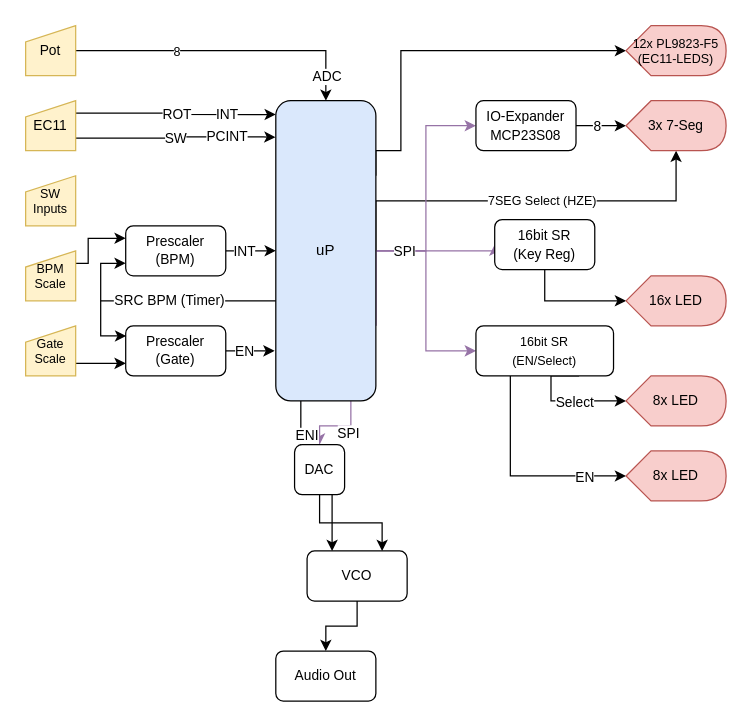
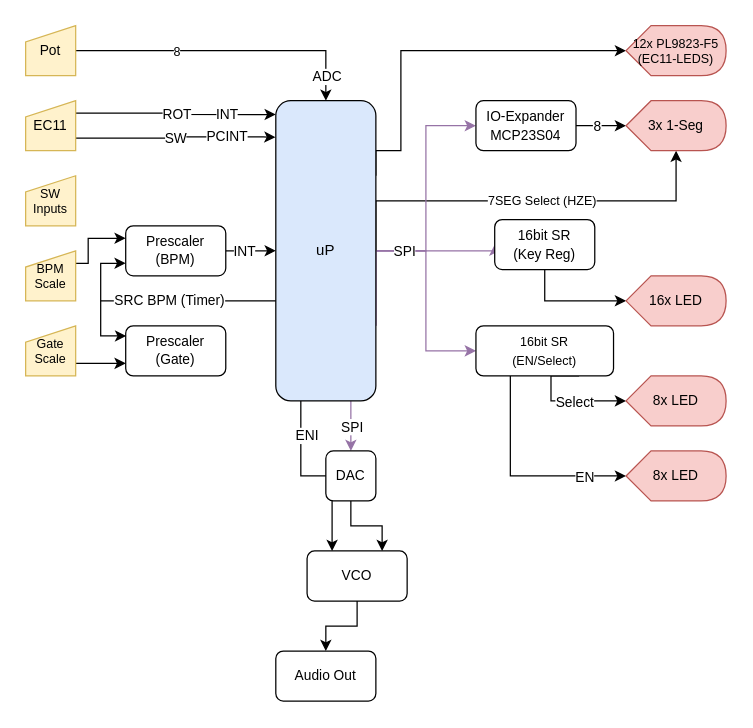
- <mxCell id="16" value="&lt;font style=&quot;font-size: 11px&quot;&gt;IO-Expander&lt;br&gt;MCP23S08&lt;/font&gt;" style="rounded=1;whiteSpace=wrap;html=1;" parent="1" vertex="1"><mxGeometry x="380" y="80" width="80" height="40" as="geometry" /></mxCell>
+ <mxCell id="16" value="&lt;font style=&quot;font-size: 11px&quot;&gt;IO-Expander&lt;br&gt;MCP23S04&lt;/font&gt;" style="rounded=1;whiteSpace=wrap;html=1;" parent="1" vertex="1"><mxGeometry x="380" y="80" width="80" height="40" as="geometry" /></mxCell>
- <mxCell id="21" value="3x 7-Seg" style="shape=display;whiteSpace=wrap;html=1;fontSize=11;fillColor=#f8cecc;strokeColor=#b85450;" parent="1" vertex="1"><mxGeometry x="500" y="80" width="80" height="40" as="geometry" /></mxCell>
+ <mxCell id="21" value="3x 1-Seg" style="shape=display;whiteSpace=wrap;html=1;fontSize=11;fillColor=#f8cecc;strokeColor=#b85450;" parent="1" vertex="1"><mxGeometry x="500" y="80" width="80" height="40" as="geometry" /></mxCell>
- <mxCell id="25" style="edgeStyle=orthogonalEdgeStyle;rounded=0;orthogonalLoop=1;jettySize=auto;html=1;exitX=1;exitY=0.5;exitDx=0;exitDy=0;entryX=-0.012;entryY=0.832;entryDx=0;entryDy=0;entryPerimeter=0;fontFamily=Helvetica;fontSize=11;" edge="1" parent="1" source="27" target="13"><mxGeometry relative="1" as="geometry" /></mxCell>
- <mxCell id="26" value="EN" style="edgeLabel;html=1;align=center;verticalAlign=middle;resizable=0;points=[];fontSize=11;fontFamily=Helvetica;" vertex="1" connectable="0" parent="25"><mxGeometry x="-0.303" y="-1" relative="1" as="geometry"><mxPoint y="-1" as="offset" /></mxGeometry></mxCell>
- <mxCell id="55" value="DAC" style="rounded=1;whiteSpace=wrap;html=1;fontFamily=Helvetica;fontSize=11;" vertex="1" parent="1"><mxGeometry x="235" y="355" width="40" height="40" as="geometry" /></mxCell>
+ <mxCell id="55" value="DAC" style="rounded=1;whiteSpace=wrap;html=1;fontFamily=Helvetica;fontSize=11;" vertex="1" parent="1"><mxGeometry x="260" y="360" width="40" height="40" as="geometry" /></mxCell>
